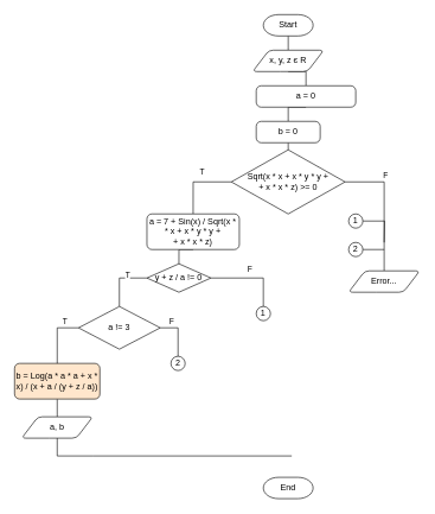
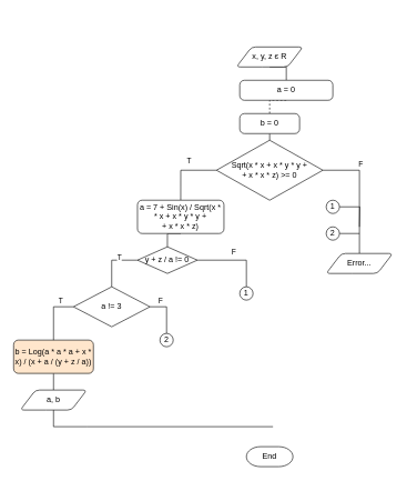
- <mxCell id="3" value="Start" style="strokeWidth=1;html=1;shape=mxgraph.flowchart.terminator;whiteSpace=wrap;" parent="1" vertex="1"><mxGeometry x="370" y="20" width="70" height="30" as="geometry" /></mxCell>
- <mxCell id="2" style="edgeStyle=orthogonalEdgeStyle;rounded=0;orthogonalLoop=1;jettySize=auto;html=1;exitX=0.5;exitY=1;exitDx=0;exitDy=0;exitPerimeter=0;entryX=0.5;entryY=0;entryDx=0;entryDy=0;endArrow=none;endFill=0;" parent="1" source="3" target="5" edge="1"><mxGeometry relative="1" as="geometry" /></mxCell>
- <mxCell id="6" style="edgeStyle=orthogonalEdgeStyle;rounded=0;orthogonalLoop=1;jettySize=auto;html=1;exitX=0.5;exitY=1;exitDx=0;exitDy=0;entryX=0.5;entryY=0;entryDx=0;entryDy=0;endArrow=none;endFill=0;" parent="1" source="7" target="9" edge="1"><mxGeometry relative="1" as="geometry" /></mxCell>
+ <mxCell id="6" style="edgeStyle=orthogonalEdgeStyle;rounded=0;orthogonalLoop=1;jettySize=auto;html=1;exitX=0.5;exitY=1;exitDx=0;exitDy=0;entryX=0.5;entryY=0;entryDx=0;entryDy=0;endArrow=none;endFill=0;dashed=1;" parent="1" source="7" target="9" edge="1"><mxGeometry relative="1" as="geometry" /></mxCell>
